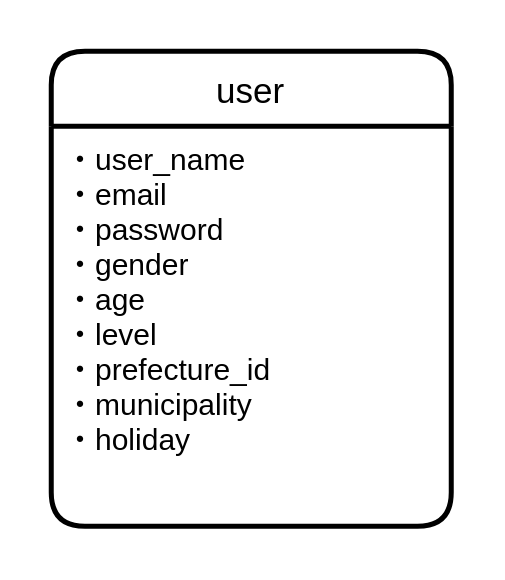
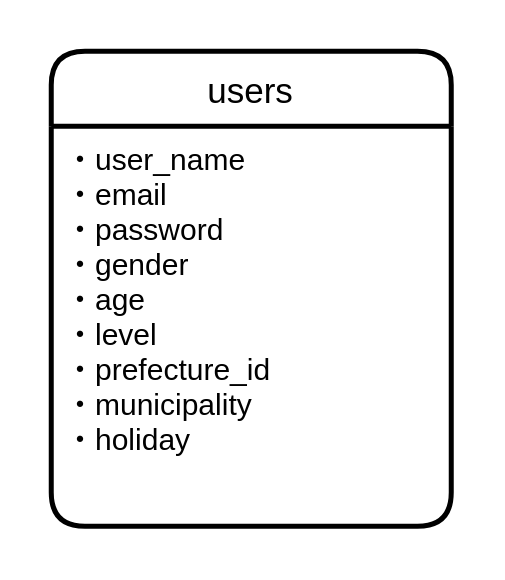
- <mxCell id="2" value="user" style="swimlane;childLayout=stackLayout;horizontal=1;startSize=30;horizontalStack=0;rounded=1;fontSize=14;fontStyle=0;strokeWidth=2;resizeParent=0;resizeLast=1;shadow=0;dashed=0;align=center;" parent="1" vertex="1"><mxGeometry x="20" y="20" width="160" height="190" as="geometry" /></mxCell>
+ <mxCell id="2" value="users" style="swimlane;childLayout=stackLayout;horizontal=1;startSize=30;horizontalStack=0;rounded=1;fontSize=14;fontStyle=0;strokeWidth=2;resizeParent=0;resizeLast=1;shadow=0;dashed=0;align=center;" parent="1" vertex="1"><mxGeometry x="20" y="20" width="160" height="190" as="geometry" /></mxCell>
